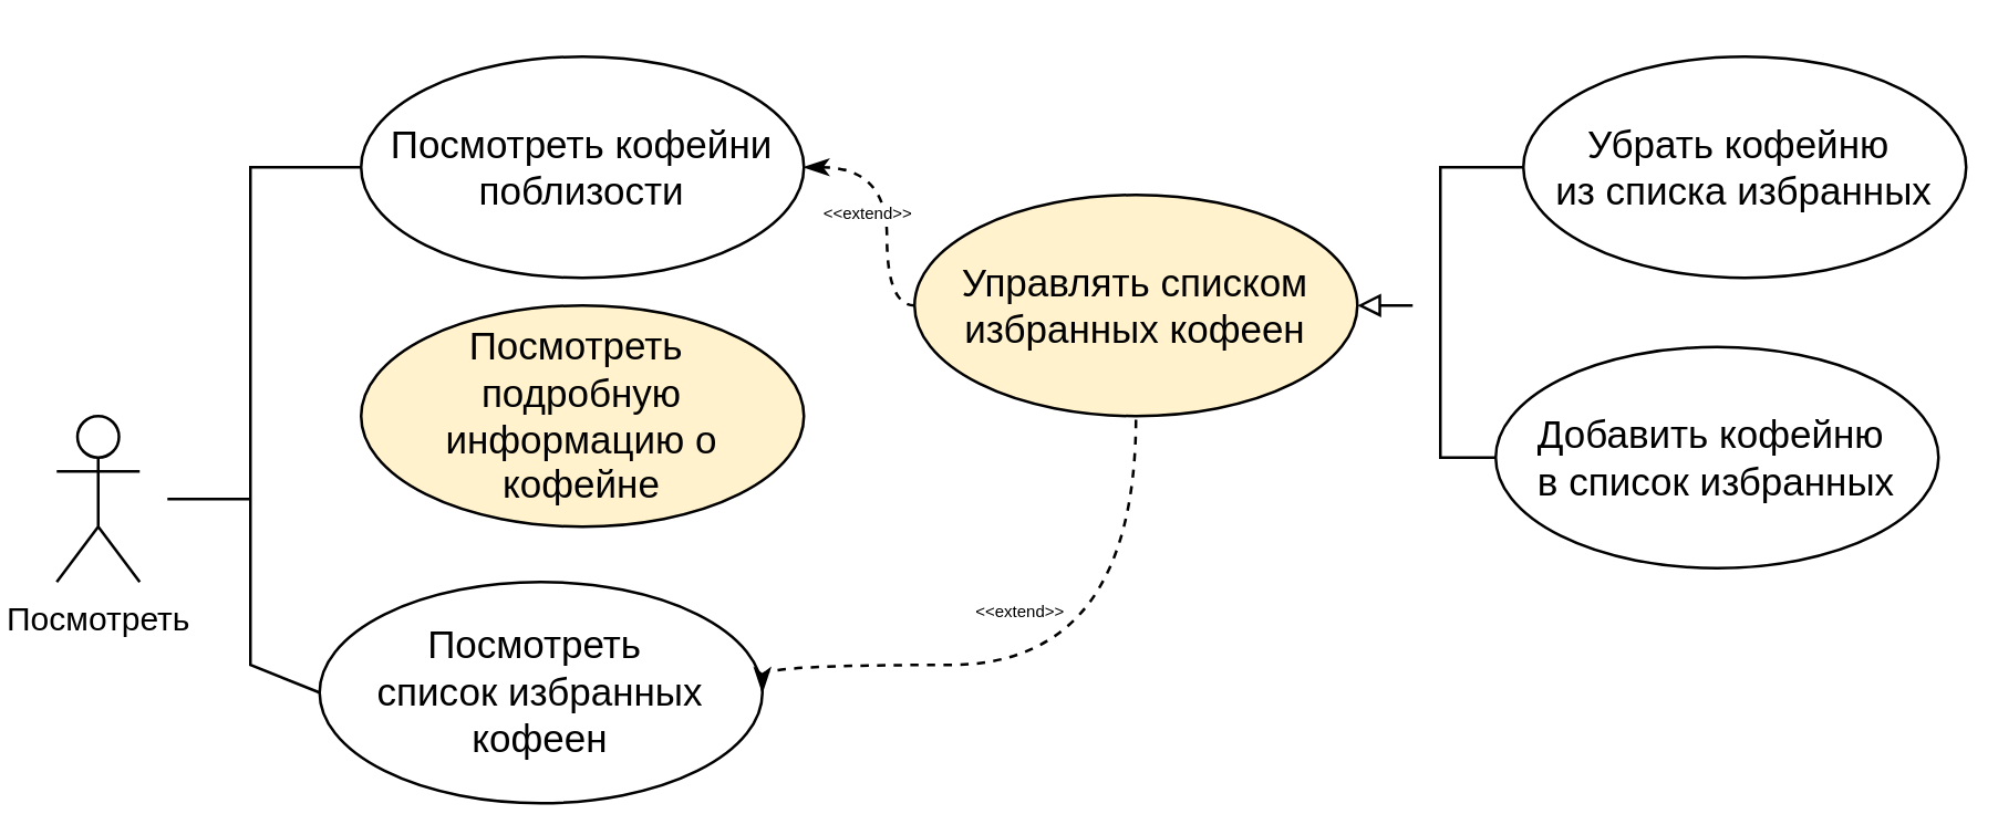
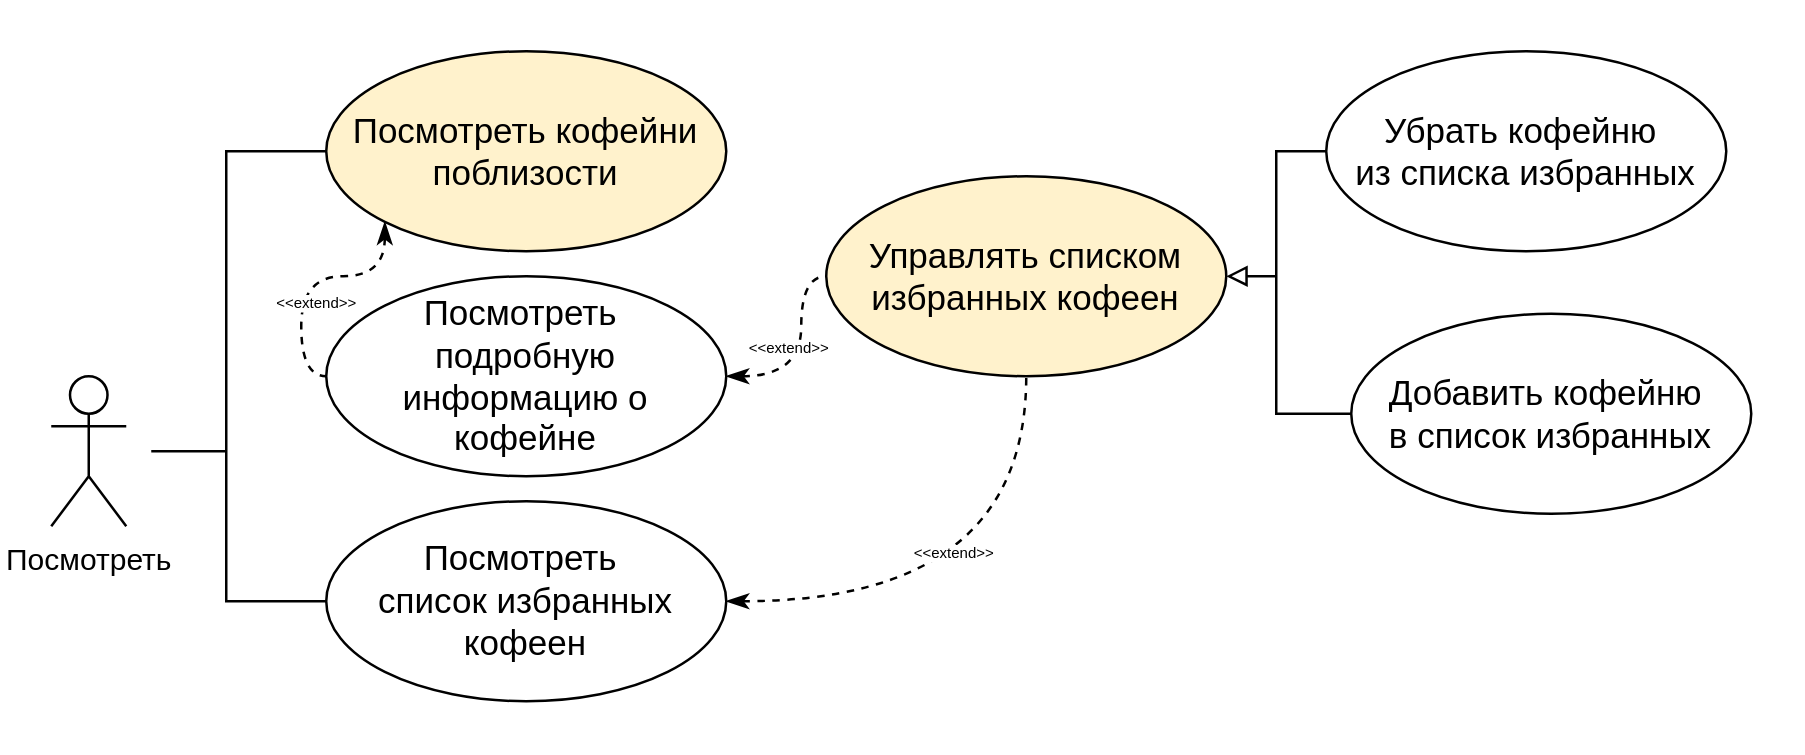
- <mxCell id="3" value="&lt;span style=&quot;caret-color: rgb(0, 0, 0); text-align: start;&quot;&gt;&lt;font style=&quot;font-size: 14px;&quot; face=&quot;Helvetica&quot;&gt;Посмотреть кофейни поблизости&lt;/font&gt;&lt;/span&gt;" style="ellipse;whiteSpace=wrap;html=1;" parent="1" vertex="1"><mxGeometry x="130" y="20" width="160" height="80" as="geometry" /></mxCell>
+ <mxCell id="3" value="&lt;span style=&quot;caret-color: rgb(0, 0, 0); text-align: start;&quot;&gt;&lt;font style=&quot;font-size: 14px;&quot; face=&quot;Helvetica&quot;&gt;Посмотреть кофейни поблизости&lt;/font&gt;&lt;/span&gt;" style="ellipse;whiteSpace=wrap;html=1;fillColor=#fff2cc;" parent="1" vertex="1"><mxGeometry x="130" y="20" width="160" height="80" as="geometry" /></mxCell>
- <mxCell id="7" value="&lt;div style=&quot;&quot;&gt;&lt;span style=&quot;background-color: transparent; color: light-dark(rgb(0, 0, 0), rgb(255, 255, 255)); font-size: 14px;&quot;&gt;Убрать кофейню&amp;nbsp;&lt;/span&gt;&lt;/div&gt;&lt;div style=&quot;&quot;&gt;&lt;span style=&quot;background-color: transparent; color: light-dark(rgb(0, 0, 0), rgb(255, 255, 255)); font-size: 14px;&quot;&gt;из списка избранных&lt;/span&gt;&lt;/div&gt;" style="ellipse;whiteSpace=wrap;html=1;align=center;" parent="1" vertex="1"><mxGeometry x="550" y="20" width="160" height="80" as="geometry" /></mxCell>
+ <mxCell id="7" value="&lt;div style=&quot;&quot;&gt;&lt;span style=&quot;background-color: transparent; color: light-dark(rgb(0, 0, 0), rgb(255, 255, 255)); font-size: 14px;&quot;&gt;Убрать кофейню&amp;nbsp;&lt;/span&gt;&lt;/div&gt;&lt;div style=&quot;&quot;&gt;&lt;span style=&quot;background-color: transparent; color: light-dark(rgb(0, 0, 0), rgb(255, 255, 255)); font-size: 14px;&quot;&gt;из списка избранных&lt;/span&gt;&lt;/div&gt;" style="ellipse;whiteSpace=wrap;html=1;align=center;" parent="1" vertex="1"><mxGeometry x="530" y="20" width="160" height="80" as="geometry" /></mxCell>
- <mxCell id="13" value="" style="endArrow=none;html=1;rounded=0;entryX=0;entryY=0.5;entryDx=0;entryDy=0;exitX=1;exitY=0.5;exitDx=0;exitDy=0;endFill=1;startFill=1;startArrow=classicThin;edgeStyle=orthogonalEdgeStyle;curved=1;dashed=1;" parent="1" source="3" target="6" edge="1"><mxGeometry width="50" height="50" relative="1" as="geometry"><mxPoint x="303" y="140" as="sourcePoint" /><mxPoint x="343" y="100" as="targetPoint" /><Array as="points"><mxPoint x="320" y="60" /><mxPoint x="320" y="110" /></Array></mxGeometry></mxCell>
- <mxCell id="14" value="&amp;lt;&amp;lt;extend&amp;gt;&amp;gt;" style="edgeLabel;html=1;align=center;verticalAlign=middle;resizable=0;points=[];fontSize=6;" parent="13" vertex="1" connectable="0"><mxGeometry x="0.034" y="-1" relative="1" as="geometry"><mxPoint x="-7" y="-1" as="offset" /></mxGeometry></mxCell>
+ <mxCell id="17" value="" style="endArrow=none;html=1;rounded=0;entryX=0;entryY=0.5;entryDx=0;entryDy=0;exitX=0;exitY=1;exitDx=0;exitDy=0;endFill=1;startFill=1;startArrow=classicThin;edgeStyle=orthogonalEdgeStyle;curved=1;dashed=1;" parent="1" source="3" target="4" edge="1"><mxGeometry width="50" height="50" relative="1" as="geometry"><mxPoint x="163" y="222" as="sourcePoint" /><mxPoint x="140" y="160" as="targetPoint" /></mxGeometry></mxCell>
+ <mxCell id="18" value="&amp;lt;&amp;lt;extend&amp;gt;&amp;gt;" style="edgeLabel;html=1;align=center;verticalAlign=middle;resizable=0;points=[];fontSize=6;" parent="17" vertex="1" connectable="0"><mxGeometry x="0.034" y="-1" relative="1" as="geometry"><mxPoint x="4" y="11" as="offset" /></mxGeometry></mxCell>
+ <mxCell id="15" value="" style="endArrow=none;html=1;rounded=0;entryX=0;entryY=0.5;entryDx=0;entryDy=0;exitX=1;exitY=0.5;exitDx=0;exitDy=0;endFill=1;startFill=1;startArrow=classicThin;edgeStyle=orthogonalEdgeStyle;curved=1;dashed=1;" parent="1" source="4" target="6" edge="1"><mxGeometry width="50" height="50" relative="1" as="geometry"><mxPoint x="300" y="70" as="sourcePoint" /><mxPoint x="420" y="80" as="targetPoint" /><Array as="points"><mxPoint x="320" y="150" /><mxPoint x="320" y="110" /></Array></mxGeometry></mxCell>
+ <mxCell id="16" value="&amp;lt;&amp;lt;extend&amp;gt;&amp;gt;" style="edgeLabel;html=1;align=center;verticalAlign=middle;resizable=0;points=[];fontSize=6;" parent="15" vertex="1" connectable="0"><mxGeometry x="0.034" y="-1" relative="1" as="geometry"><mxPoint x="-7" y="-1" as="offset" /></mxGeometry></mxCell>
- <mxCell id="4" value="&lt;span style=&quot;caret-color: rgb(0, 0, 0); text-align: start;&quot;&gt;&lt;font style=&quot;font-size: 14px;&quot; face=&quot;Helvetica&quot;&gt;Посмотреть&amp;nbsp;&lt;/font&gt;&lt;/span&gt;&lt;div&gt;&lt;span style=&quot;caret-color: rgb(0, 0, 0); text-align: start;&quot;&gt;&lt;font style=&quot;font-size: 14px;&quot; face=&quot;Helvetica&quot;&gt;подробную информацию о кофейне&lt;/font&gt;&lt;/span&gt;&lt;/div&gt;" style="ellipse;whiteSpace=wrap;html=1;fillColor=#fff2cc;" parent="1" vertex="1"><mxGeometry x="130" y="110" width="160" height="80" as="geometry" /></mxCell>
+ <mxCell id="4" value="&lt;span style=&quot;caret-color: rgb(0, 0, 0); text-align: start;&quot;&gt;&lt;font style=&quot;font-size: 14px;&quot; face=&quot;Helvetica&quot;&gt;Посмотреть&amp;nbsp;&lt;/font&gt;&lt;/span&gt;&lt;div&gt;&lt;span style=&quot;caret-color: rgb(0, 0, 0); text-align: start;&quot;&gt;&lt;font style=&quot;font-size: 14px;&quot; face=&quot;Helvetica&quot;&gt;подробную информацию о кофейне&lt;/font&gt;&lt;/span&gt;&lt;/div&gt;" style="ellipse;whiteSpace=wrap;html=1;" parent="1" vertex="1"><mxGeometry x="130" y="110" width="160" height="80" as="geometry" /></mxCell>
- <mxCell id="8" value="&lt;span style=&quot;caret-color: rgb(0, 0, 0); text-align: start;&quot;&gt;&lt;font style=&quot;font-size: 14px;&quot; face=&quot;Helvetica&quot;&gt;Посмотреть&amp;nbsp;&lt;/font&gt;&lt;/span&gt;&lt;div&gt;&lt;span style=&quot;caret-color: rgb(0, 0, 0); text-align: start;&quot;&gt;&lt;font style=&quot;font-size: 14px;&quot; face=&quot;Helvetica&quot;&gt;список избранных кофеен&lt;/font&gt;&lt;/span&gt;&lt;/div&gt;" style="ellipse;whiteSpace=wrap;html=1;" parent="1" vertex="1"><mxGeometry x="115" y="210" width="160" height="80" as="geometry" /></mxCell>
+ <mxCell id="8" value="&lt;span style=&quot;caret-color: rgb(0, 0, 0); text-align: start;&quot;&gt;&lt;font style=&quot;font-size: 14px;&quot; face=&quot;Helvetica&quot;&gt;Посмотреть&amp;nbsp;&lt;/font&gt;&lt;/span&gt;&lt;div&gt;&lt;span style=&quot;caret-color: rgb(0, 0, 0); text-align: start;&quot;&gt;&lt;font style=&quot;font-size: 14px;&quot; face=&quot;Helvetica&quot;&gt;список избранных кофеен&lt;/font&gt;&lt;/span&gt;&lt;/div&gt;" style="ellipse;whiteSpace=wrap;html=1;" parent="1" vertex="1"><mxGeometry x="130" y="200" width="160" height="80" as="geometry" /></mxCell>
